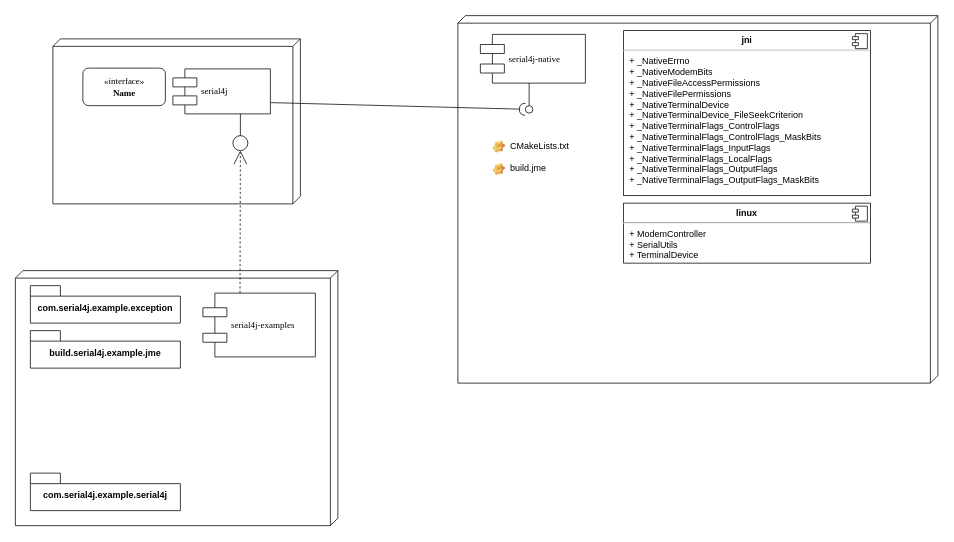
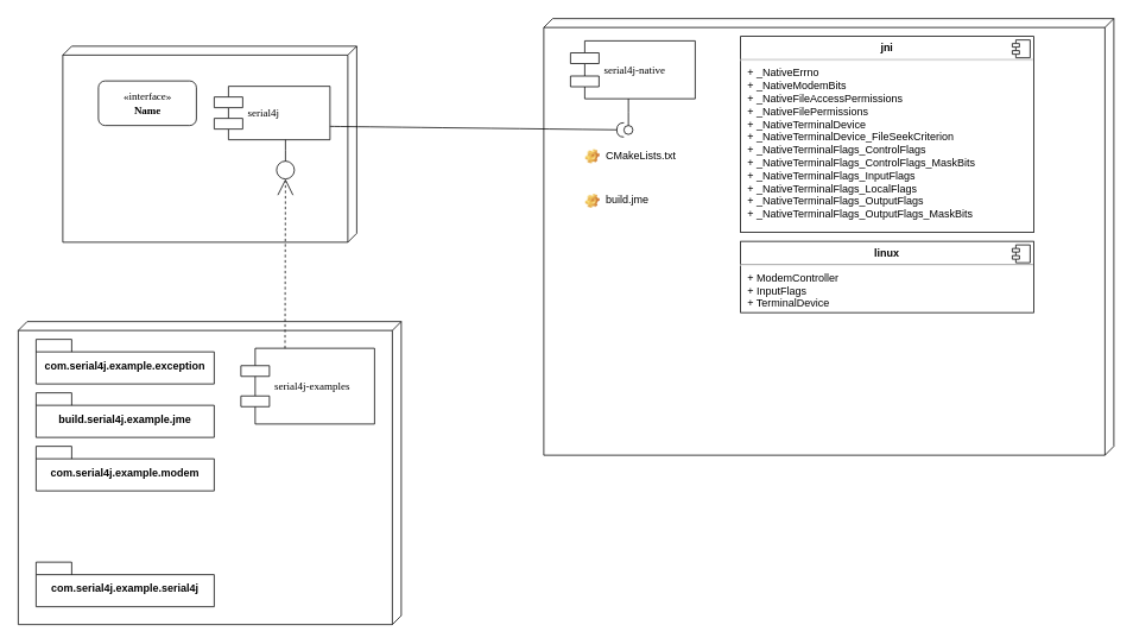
- <mxCell id="6" value="serial4j" style="shape=component;align=left;spacingLeft=36;rounded=0;shadow=0;comic=0;labelBackgroundColor=none;strokeWidth=1;fontFamily=Verdana;fontSize=12;html=1;" parent="1" vertex="1"><mxGeometry x="230" y="91" width="130" height="60" as="geometry" /></mxCell>
+ <mxCell id="6" value="serial4j" style="shape=component;align=left;spacingLeft=36;rounded=0;shadow=0;comic=0;labelBackgroundColor=none;strokeWidth=1;fontFamily=Verdana;fontSize=12;html=1;" parent="1" vertex="1"><mxGeometry x="240" y="96" width="130" height="60" as="geometry" /></mxCell>
- <mxCell id="18" value="CMakeLists.txt" style="label;fontStyle=0;strokeColor=none;fillColor=none;align=left;verticalAlign=top;overflow=hidden;spacingLeft=28;spacingRight=4;rotatable=0;points=[[0,0.5],[1,0.5]];portConstraint=eastwest;imageWidth=16;imageHeight=16;whiteSpace=wrap;html=1;image=img/clipart/Gear_128x128.png" vertex="1" parent="1"><mxGeometry x="650" y="180" width="140" height="30" as="geometry" /></mxCell>
+ <mxCell id="18" value="CMakeLists.txt" style="label;fontStyle=0;strokeColor=none;fillColor=none;align=left;verticalAlign=top;overflow=hidden;spacingLeft=28;spacingRight=4;rotatable=0;points=[[0,0.5],[1,0.5]];portConstraint=eastwest;imageWidth=16;imageHeight=16;whiteSpace=wrap;html=1;image=img/clipart/Gear_128x128.png" vertex="1" parent="1"><mxGeometry x="650" y="160" width="140" height="30" as="geometry" /></mxCell>
- <mxCell id="20" value="&lt;p style=&quot;margin:0px;margin-top:6px;text-align:center;&quot;&gt;&lt;b&gt;linux&lt;/b&gt;&lt;/p&gt;&lt;hr&gt;&lt;p style=&quot;margin:0px;margin-left:8px;&quot;&gt;+ ModemController&lt;br&gt;+ SerialUtils&lt;/p&gt;&lt;p style=&quot;margin:0px;margin-left:8px;&quot;&gt;+ TerminalDevice&lt;/p&gt;" style="align=left;overflow=fill;html=1;dropTarget=0;whiteSpace=wrap;" vertex="1" parent="1"><mxGeometry x="831" y="270" width="329" height="80" as="geometry" /></mxCell>
+ <mxCell id="20" value="&lt;p style=&quot;margin:0px;margin-top:6px;text-align:center;&quot;&gt;&lt;b&gt;linux&lt;/b&gt;&lt;/p&gt;&lt;hr&gt;&lt;p style=&quot;margin:0px;margin-left:8px;&quot;&gt;+ ModemController&lt;br&gt;+ InputFlags&lt;/p&gt;&lt;p style=&quot;margin:0px;margin-left:8px;&quot;&gt;+ TerminalDevice&lt;/p&gt;" style="align=left;overflow=fill;html=1;dropTarget=0;whiteSpace=wrap;" vertex="1" parent="1"><mxGeometry x="831" y="270" width="329" height="80" as="geometry" /></mxCell>
+ <mxCell id="16" value="com.serial4j.example.modem" style="shape=folder;fontStyle=1;spacingTop=10;tabWidth=40;tabHeight=14;tabPosition=left;html=1;whiteSpace=wrap;" vertex="1" parent="1"><mxGeometry x="40" y="500" width="200" height="50" as="geometry" /></mxCell>
